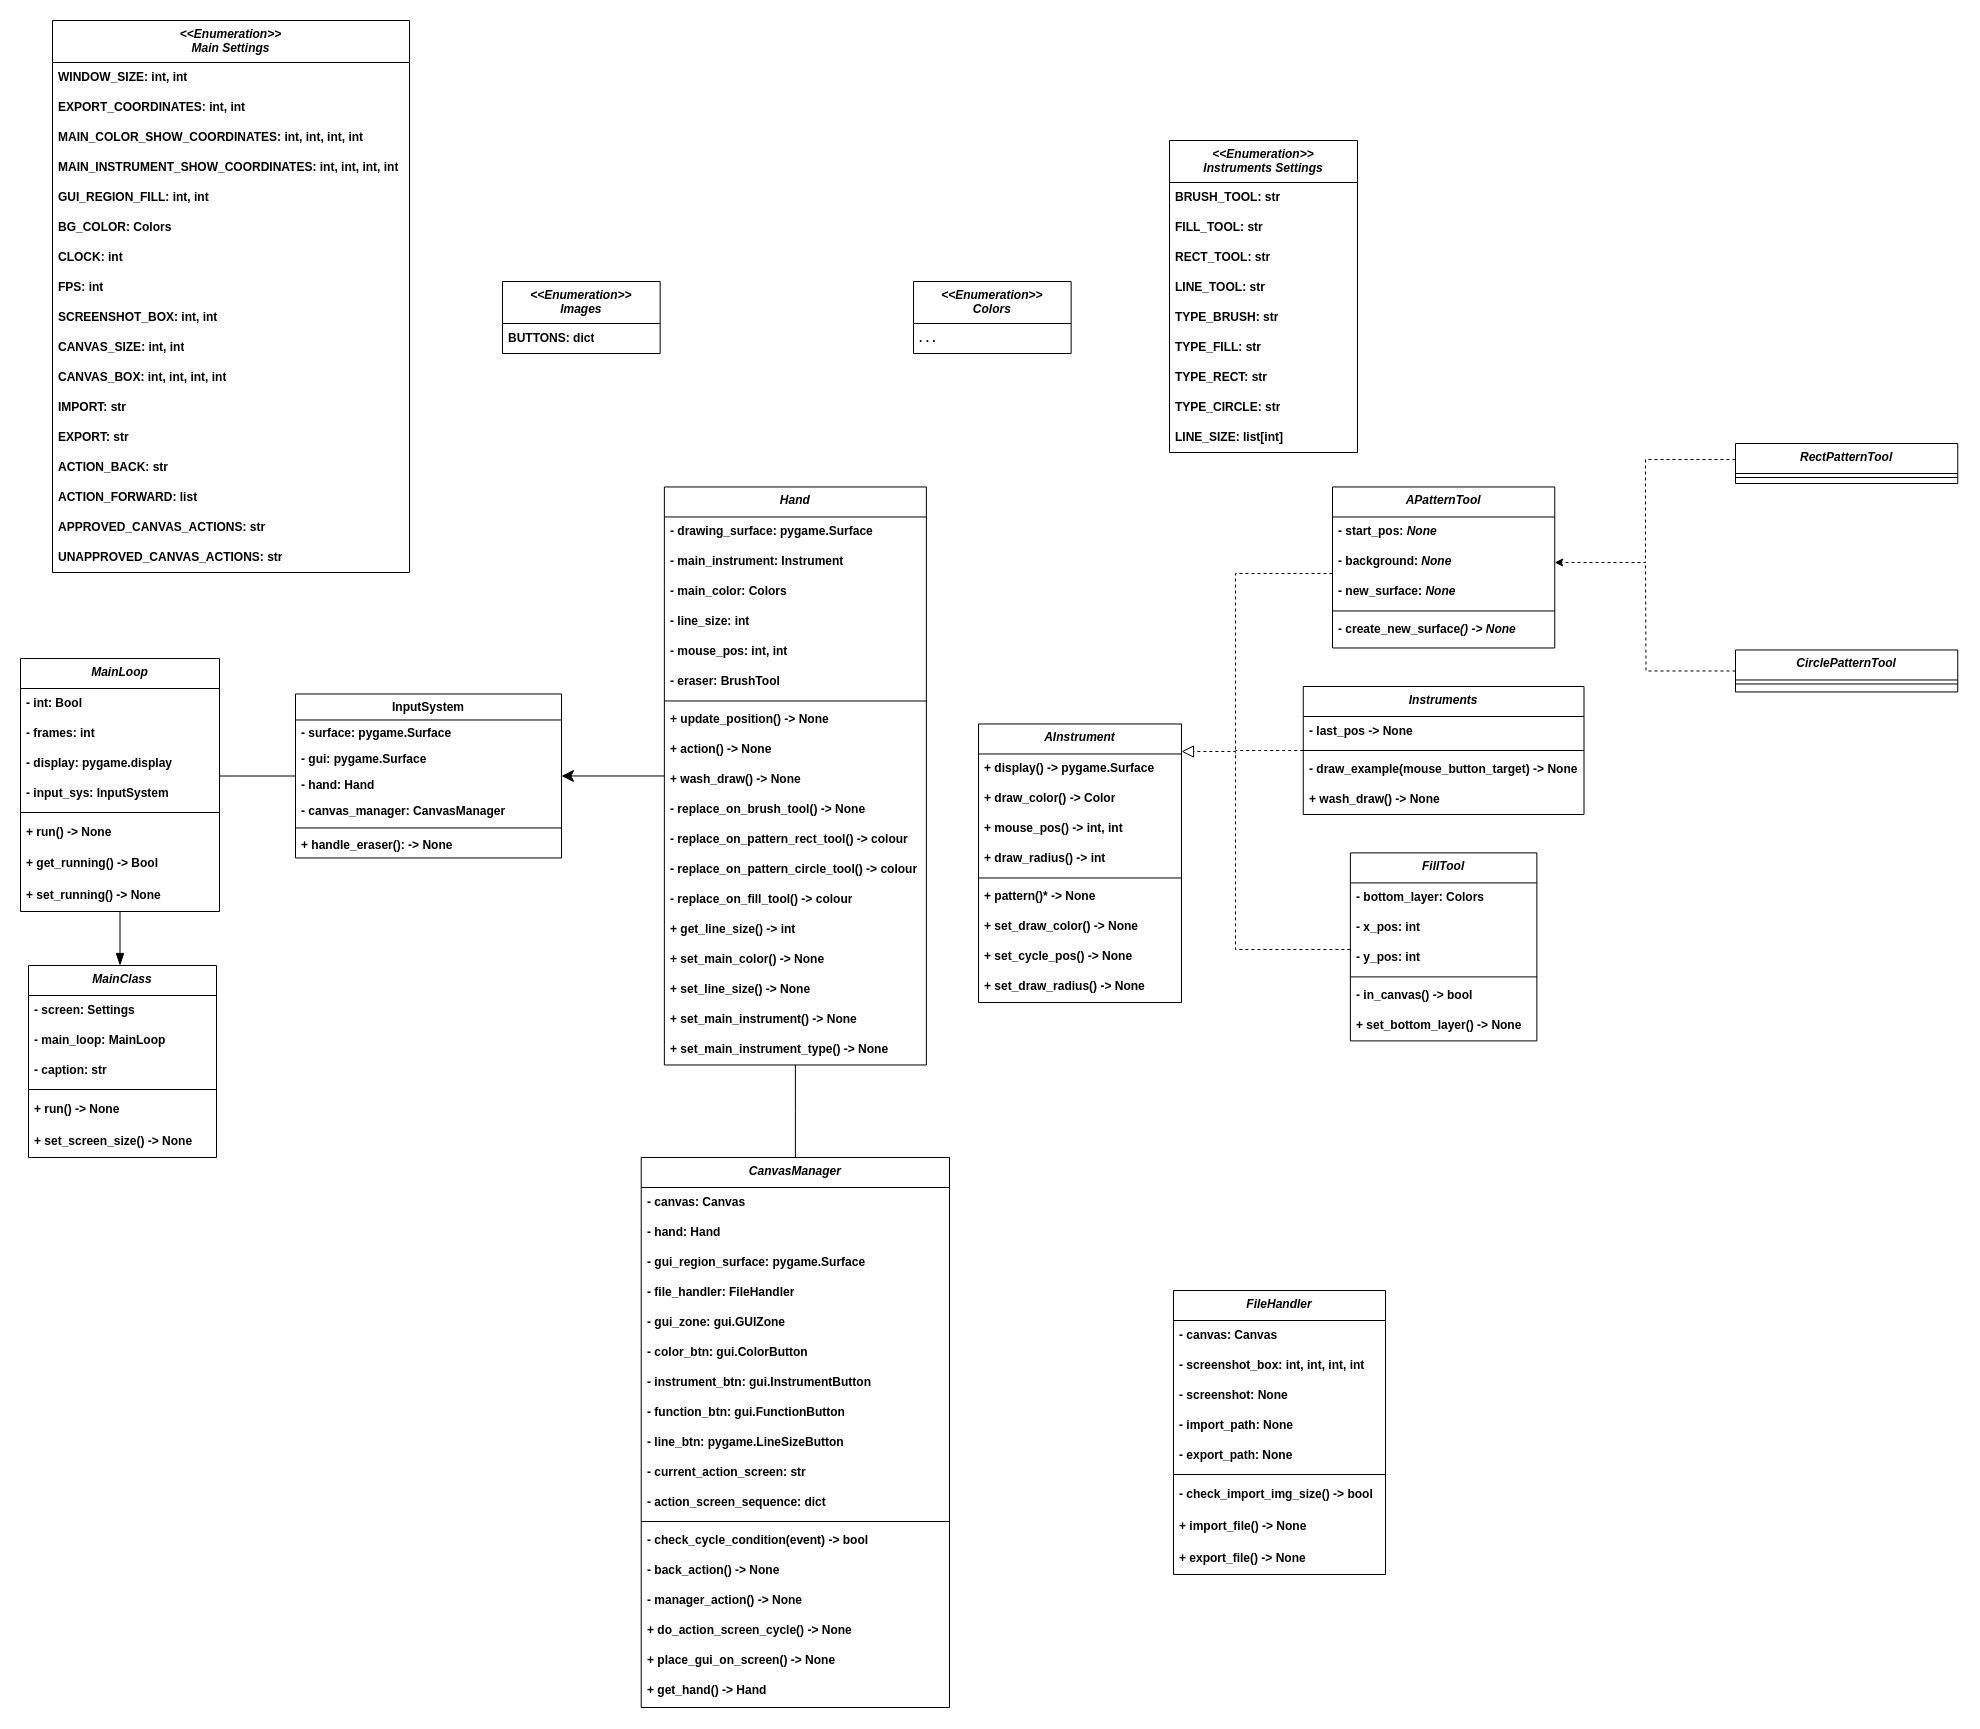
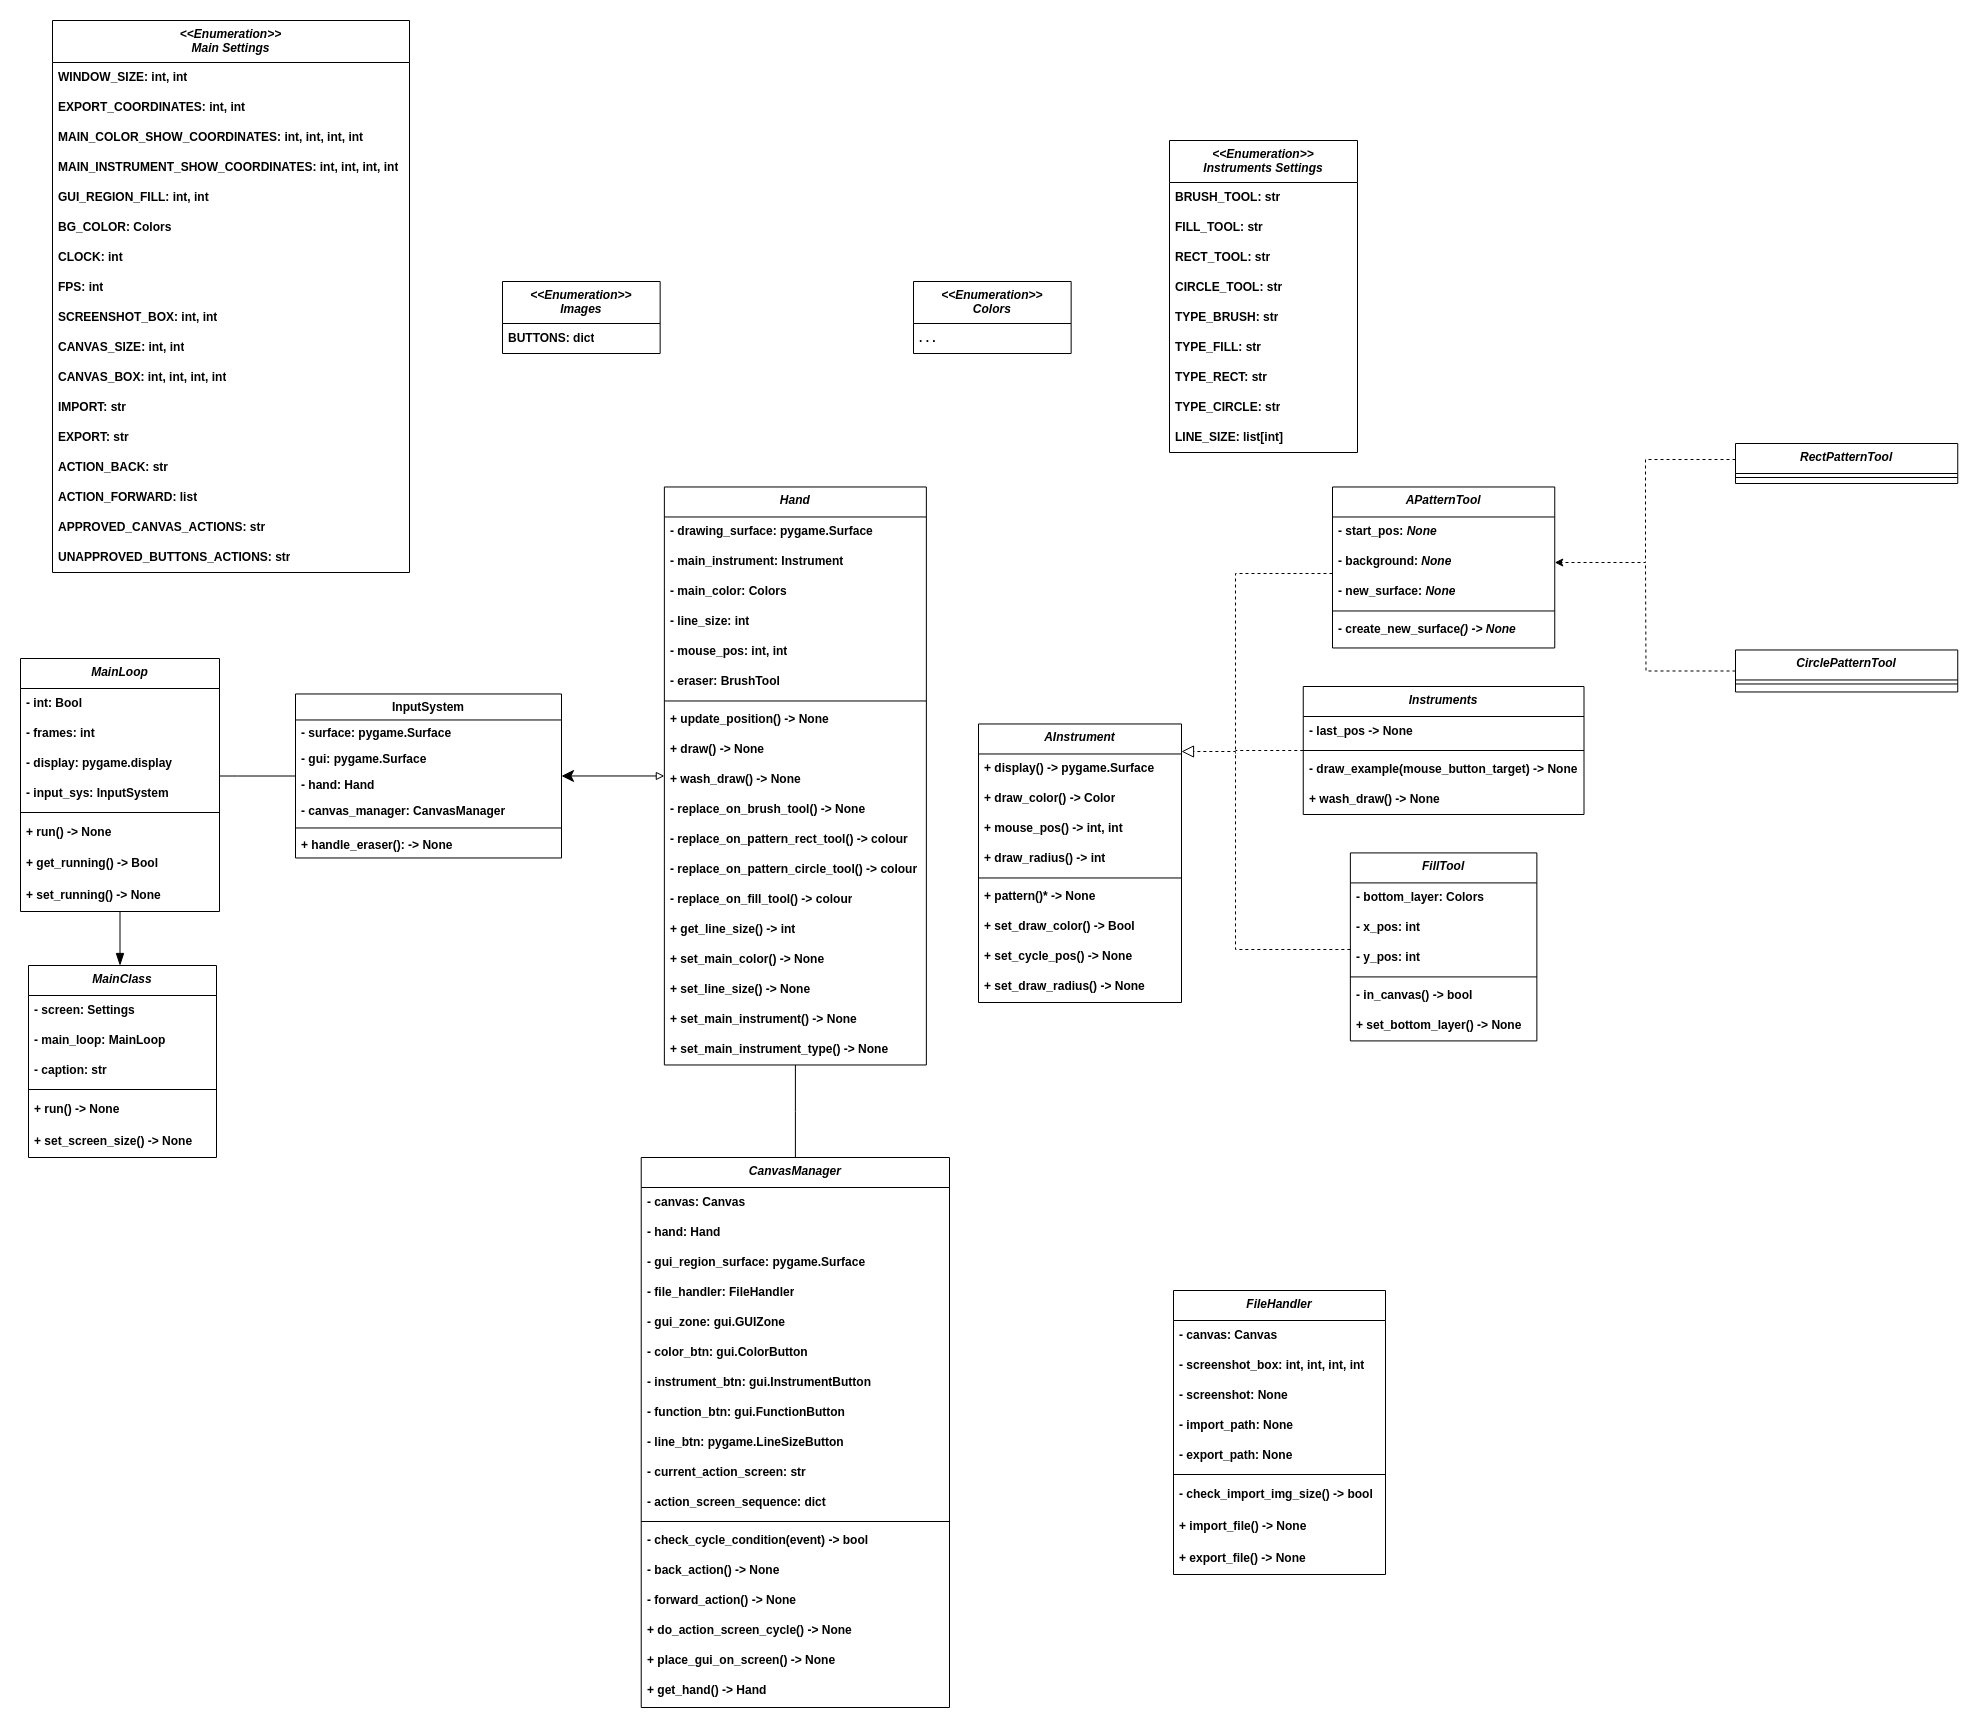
- <mxCell id="123" value="&lt;div style=&quot;text-align: left;&quot;&gt;&lt;span style=&quot;background-color: transparent; text-wrap-mode: nowrap;&quot;&gt;&lt;b&gt;LINE_TOOL&lt;/b&gt;&lt;/span&gt;&lt;span style=&quot;text-wrap-mode: nowrap;&quot;&gt;&lt;b&gt;: str&lt;/b&gt;&lt;/span&gt;&lt;/div&gt;" style="text;strokeColor=none;fillColor=none;align=left;verticalAlign=middle;spacingLeft=4;spacingRight=4;overflow=hidden;points=[[0,0.5],[1,0.5]];portConstraint=eastwest;rotatable=0;whiteSpace=wrap;html=1;fontStyle=0" vertex="1" parent="119"><mxGeometry y="132" width="188" height="30" as="geometry" /></mxCell>
+ <mxCell id="123" value="&lt;div style=&quot;text-align: left;&quot;&gt;&lt;span style=&quot;background-color: transparent; text-wrap-mode: nowrap;&quot;&gt;&lt;b&gt;CIRCLE_TOOL&lt;/b&gt;&lt;/span&gt;&lt;span style=&quot;text-wrap-mode: nowrap;&quot;&gt;&lt;b&gt;: str&lt;/b&gt;&lt;/span&gt;&lt;/div&gt;" style="text;strokeColor=none;fillColor=none;align=left;verticalAlign=middle;spacingLeft=4;spacingRight=4;overflow=hidden;points=[[0,0.5],[1,0.5]];portConstraint=eastwest;rotatable=0;whiteSpace=wrap;html=1;fontStyle=0" vertex="1" parent="119"><mxGeometry y="132" width="188" height="30" as="geometry" /></mxCell>
- <mxCell id="112" value="&lt;div style=&quot;text-align: center;&quot;&gt;&lt;span style=&quot;background-color: transparent; text-align: left; text-wrap-mode: nowrap;&quot;&gt;&lt;b&gt;UNAPPROVED_CANVAS_ACTIONS&lt;/b&gt;&lt;/span&gt;&lt;span style=&quot;text-wrap-mode: nowrap;&quot;&gt;&lt;b&gt;: str&lt;/b&gt;&lt;/span&gt;&lt;/div&gt;" style="text;strokeColor=none;fillColor=none;align=left;verticalAlign=middle;spacingLeft=4;spacingRight=4;overflow=hidden;points=[[0,0.5],[1,0.5]];portConstraint=eastwest;rotatable=0;whiteSpace=wrap;html=1;fontStyle=0" vertex="1" parent="95"><mxGeometry y="522" width="357" height="30" as="geometry" /></mxCell>
+ <mxCell id="112" value="&lt;div style=&quot;text-align: center;&quot;&gt;&lt;span style=&quot;background-color: transparent; text-align: left; text-wrap-mode: nowrap;&quot;&gt;&lt;b&gt;UNAPPROVED_BUTTONS_ACTIONS&lt;/b&gt;&lt;/span&gt;&lt;span style=&quot;text-wrap-mode: nowrap;&quot;&gt;&lt;b&gt;: str&lt;/b&gt;&lt;/span&gt;&lt;/div&gt;" style="text;strokeColor=none;fillColor=none;align=left;verticalAlign=middle;spacingLeft=4;spacingRight=4;overflow=hidden;points=[[0,0.5],[1,0.5]];portConstraint=eastwest;rotatable=0;whiteSpace=wrap;html=1;fontStyle=0" vertex="1" parent="95"><mxGeometry y="522" width="357" height="30" as="geometry" /></mxCell>
- <mxCell id="46" value="&lt;div style=&quot;text-align: center;&quot;&gt;&lt;span style=&quot;text-wrap-mode: nowrap;&quot;&gt;&lt;b&gt;+ action() -&amp;gt; None&lt;/b&gt;&lt;/span&gt;&lt;/div&gt;" style="text;strokeColor=none;fillColor=none;align=left;verticalAlign=middle;spacingLeft=4;spacingRight=4;overflow=hidden;points=[[0,0.5],[1,0.5]];portConstraint=eastwest;rotatable=0;whiteSpace=wrap;html=1;fontStyle=0" parent="37" vertex="1"><mxGeometry y="248" width="262" height="30" as="geometry" /></mxCell>
+ <mxCell id="46" value="&lt;div style=&quot;text-align: center;&quot;&gt;&lt;span style=&quot;text-wrap-mode: nowrap;&quot;&gt;&lt;b&gt;+ draw() -&amp;gt; None&lt;/b&gt;&lt;/span&gt;&lt;/div&gt;" style="text;strokeColor=none;fillColor=none;align=left;verticalAlign=middle;spacingLeft=4;spacingRight=4;overflow=hidden;points=[[0,0.5],[1,0.5]];portConstraint=eastwest;rotatable=0;whiteSpace=wrap;html=1;fontStyle=0" parent="37" vertex="1"><mxGeometry y="248" width="262" height="30" as="geometry" /></mxCell>
- <mxCell id="87" style="edgeStyle=orthogonalEdgeStyle;rounded=0;orthogonalLoop=1;jettySize=auto;html=1;startArrow=classic;startFill=1;endArrow=none;endFill=0;jumpSize=6;endSize=6;startSize=10;" parent="1" source="58" target="37" edge="1"><mxGeometry relative="1" as="geometry"><Array as="points" /><mxPoint x="563" y="833" as="sourcePoint" /></mxGeometry></mxCell>
+ <mxCell id="87" style="edgeStyle=orthogonalEdgeStyle;rounded=0;orthogonalLoop=1;jettySize=auto;html=1;startArrow=classic;startFill=1;endArrow=block;endFill=0;jumpSize=6;endSize=6;startSize=10;" parent="1" source="58" target="37" edge="1"><mxGeometry relative="1" as="geometry"><Array as="points" /><mxPoint x="563" y="833" as="sourcePoint" /></mxGeometry></mxCell>
- <mxCell id="84" value="&lt;div style=&quot;text-align: center;&quot;&gt;&lt;span style=&quot;text-wrap-mode: nowrap;&quot;&gt;&lt;b&gt;+ set_draw_color() -&amp;gt; None&lt;/b&gt;&lt;/span&gt;&lt;/div&gt;" style="text;strokeColor=none;fillColor=none;align=left;verticalAlign=middle;spacingLeft=4;spacingRight=4;overflow=hidden;points=[[0,0.5],[1,0.5]];portConstraint=eastwest;rotatable=0;whiteSpace=wrap;html=1;fontStyle=0" vertex="1" parent="77"><mxGeometry y="188" width="203" height="30" as="geometry" /></mxCell>
+ <mxCell id="84" value="&lt;div style=&quot;text-align: center;&quot;&gt;&lt;span style=&quot;text-wrap-mode: nowrap;&quot;&gt;&lt;b&gt;+ set_draw_color() -&amp;gt; Bool&lt;/b&gt;&lt;/span&gt;&lt;/div&gt;" style="text;strokeColor=none;fillColor=none;align=left;verticalAlign=middle;spacingLeft=4;spacingRight=4;overflow=hidden;points=[[0,0.5],[1,0.5]];portConstraint=eastwest;rotatable=0;whiteSpace=wrap;html=1;fontStyle=0" vertex="1" parent="77"><mxGeometry y="188" width="203" height="30" as="geometry" /></mxCell>
- <mxCell id="32" value="&lt;div style=&quot;text-align: center;&quot;&gt;&lt;b style=&quot;text-wrap-mode: nowrap;&quot;&gt;- manager_action&lt;/b&gt;&lt;b style=&quot;background-color: transparent; color: light-dark(rgb(0, 0, 0), rgb(255, 255, 255)); text-wrap-mode: nowrap;&quot;&gt;() -&amp;gt; None&lt;/b&gt;&lt;br&gt;&lt;/div&gt;" style="text;strokeColor=none;fillColor=none;align=left;verticalAlign=middle;spacingLeft=4;spacingRight=4;overflow=hidden;points=[[0,0.5],[1,0.5]];portConstraint=eastwest;rotatable=0;whiteSpace=wrap;html=1;fontStyle=0" vertex="1" parent="17"><mxGeometry y="428" width="308.26" height="30" as="geometry" /></mxCell>
+ <mxCell id="32" value="&lt;div style=&quot;text-align: center;&quot;&gt;&lt;b style=&quot;text-wrap-mode: nowrap;&quot;&gt;- forward_action&lt;/b&gt;&lt;b style=&quot;background-color: transparent; color: light-dark(rgb(0, 0, 0), rgb(255, 255, 255)); text-wrap-mode: nowrap;&quot;&gt;() -&amp;gt; None&lt;/b&gt;&lt;br&gt;&lt;/div&gt;" style="text;strokeColor=none;fillColor=none;align=left;verticalAlign=middle;spacingLeft=4;spacingRight=4;overflow=hidden;points=[[0,0.5],[1,0.5]];portConstraint=eastwest;rotatable=0;whiteSpace=wrap;html=1;fontStyle=0" vertex="1" parent="17"><mxGeometry y="428" width="308.26" height="30" as="geometry" /></mxCell>
